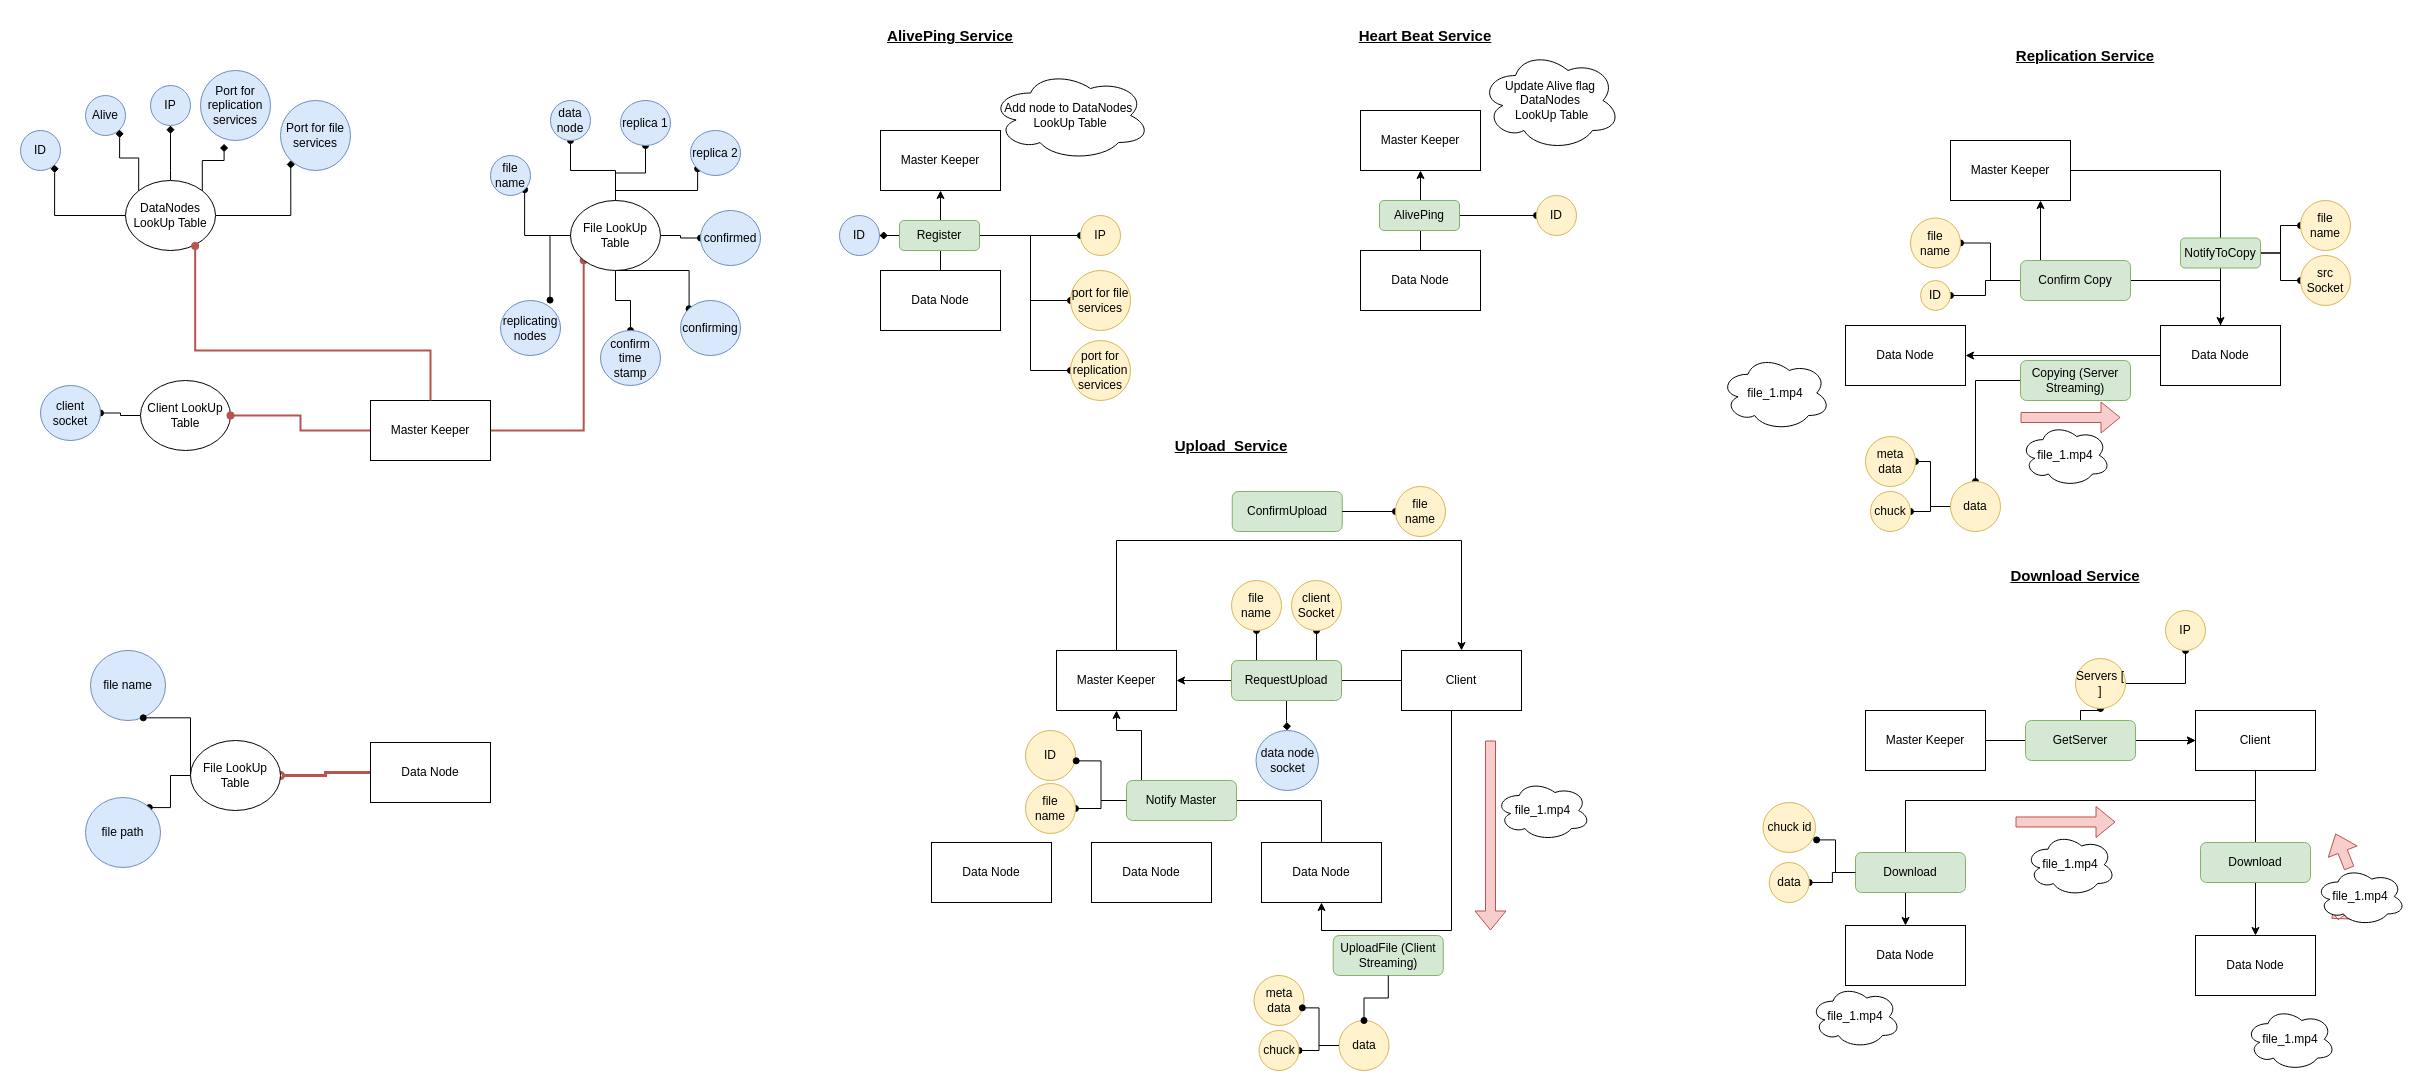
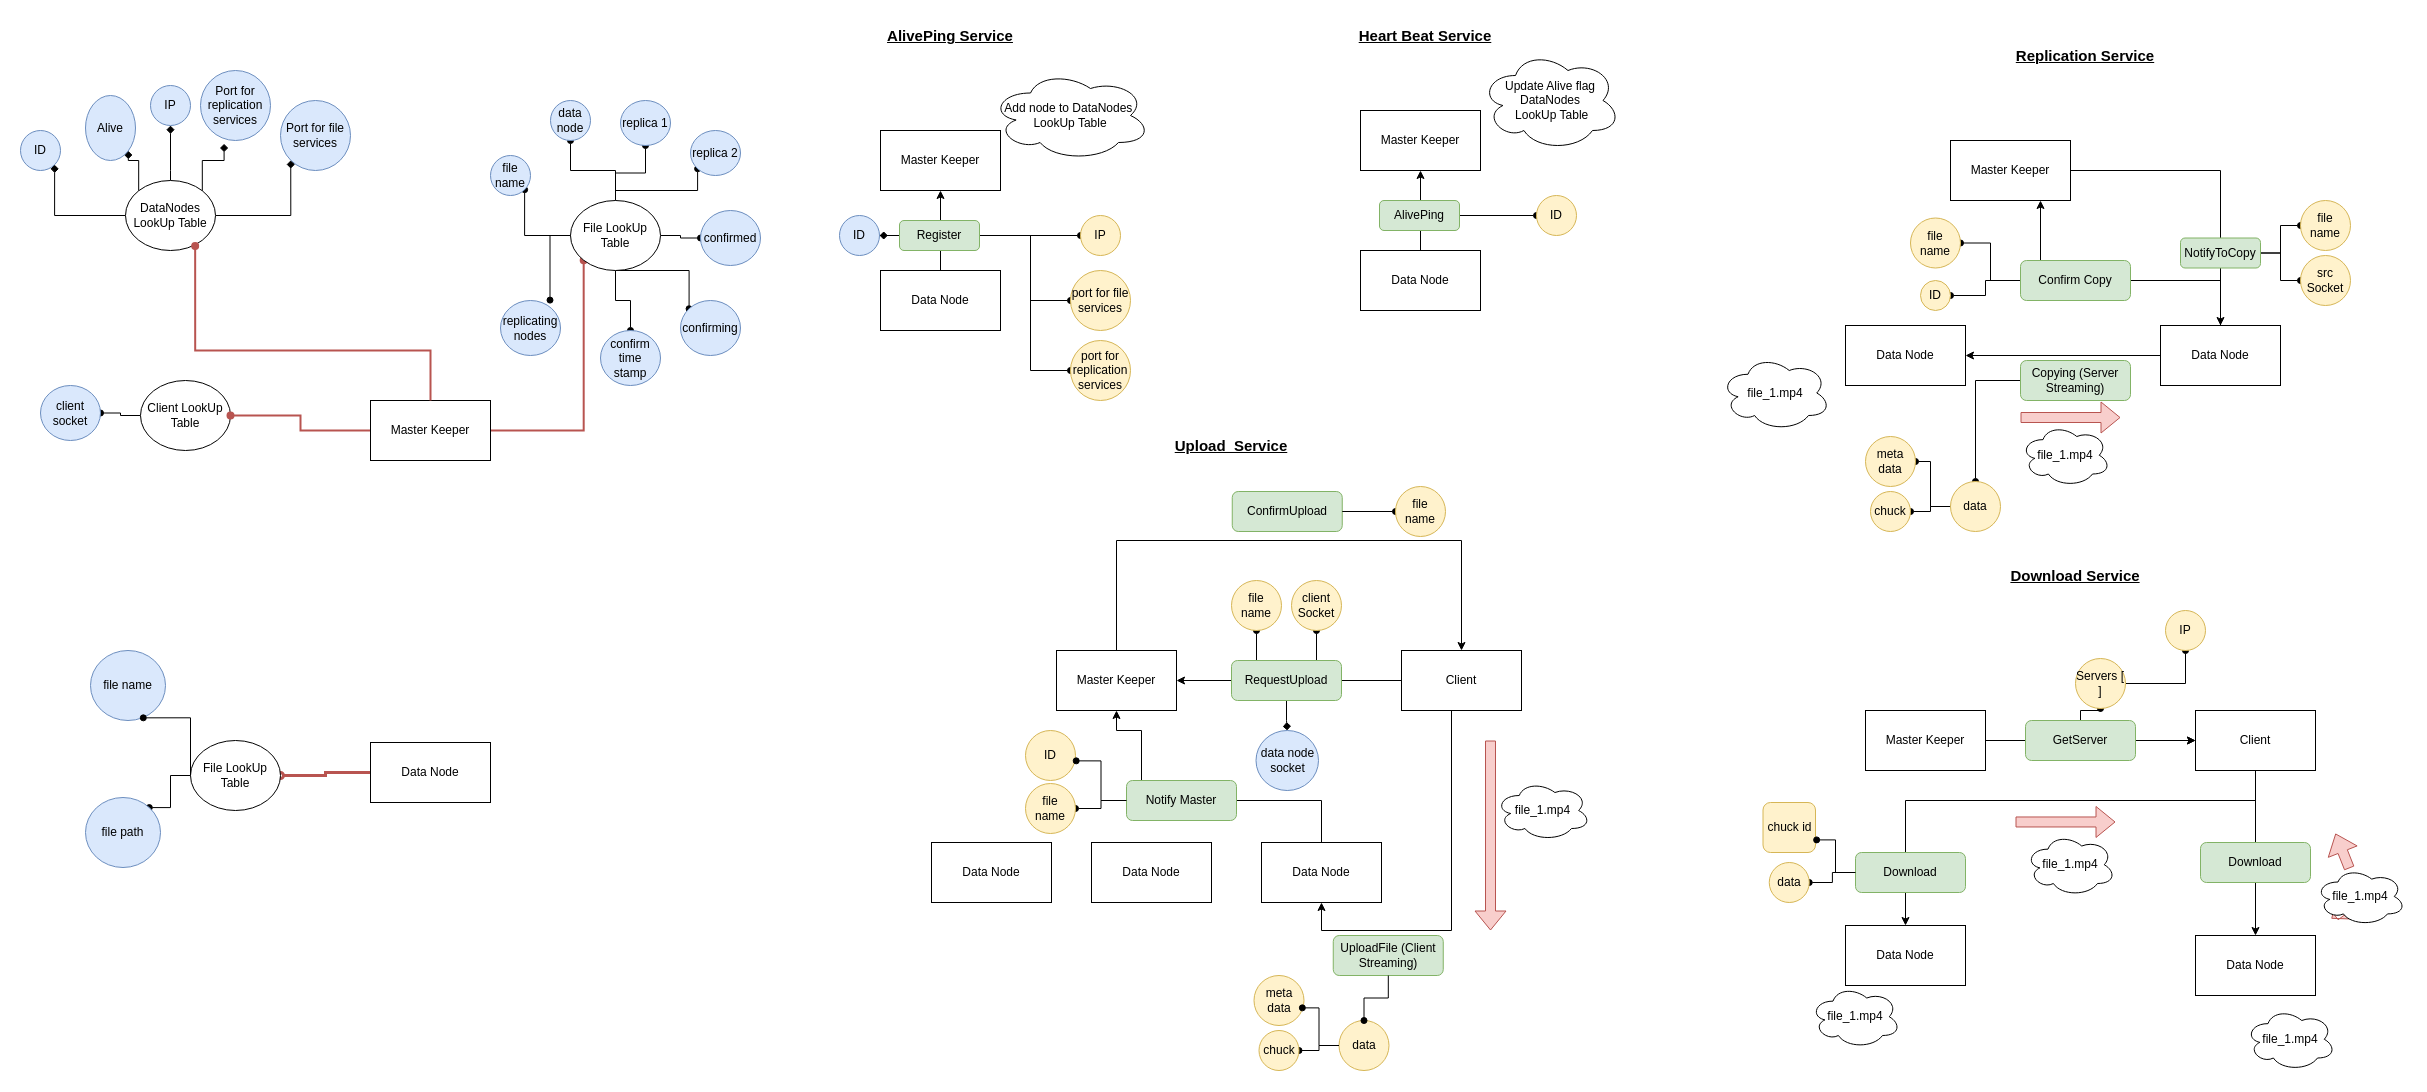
- <mxCell id="57" value="Alive" style="ellipse;whiteSpace=wrap;html=1;fillColor=#dae8fc;strokeColor=#6c8ebf;" vertex="1" parent="1"><mxGeometry x="85" y="95" width="40" height="40" as="geometry" /></mxCell>
+ <mxCell id="57" value="Alive" style="ellipse;whiteSpace=wrap;html=1;fillColor=#dae8fc;strokeColor=#6c8ebf;" vertex="1" parent="1"><mxGeometry x="85" y="95" width="50" height="65" as="geometry" /></mxCell>
- <mxCell id="139" value="chuck id" style="ellipse;whiteSpace=wrap;html=1;fillColor=#fff2cc;strokeColor=#d6b656;" vertex="1" parent="1"><mxGeometry x="1762.5" y="802" width="52.5" height="50" as="geometry" /></mxCell>
+ <mxCell id="139" value="chuck id" style="whiteSpace=wrap;html=1;fillColor=#fff2cc;strokeColor=#d6b656;rounded=1;" vertex="1" parent="1"><mxGeometry x="1762.5" y="802" width="52.5" height="50" as="geometry" /></mxCell>
